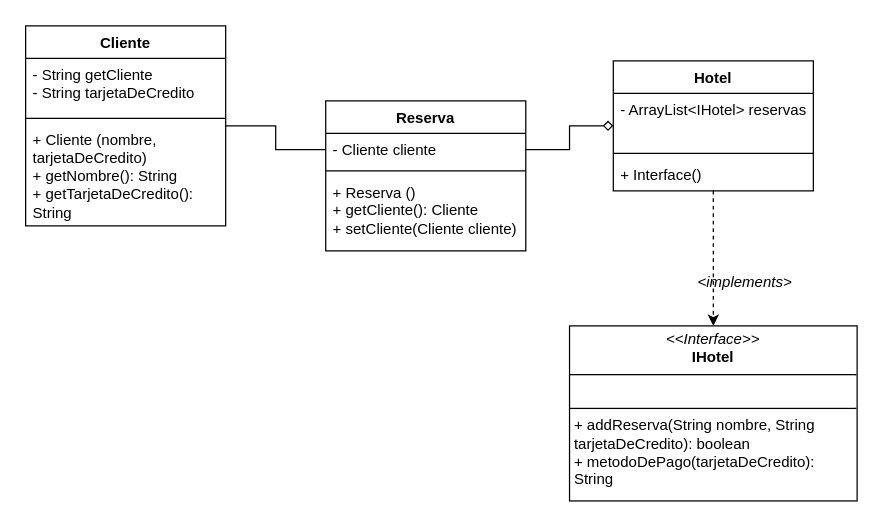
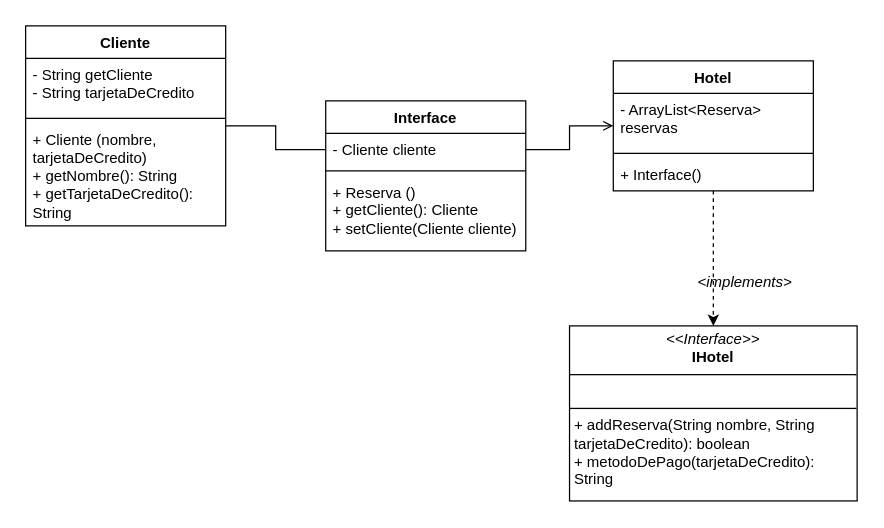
- <mxCell id="6" value="Reserva" style="swimlane;fontStyle=1;align=center;verticalAlign=top;childLayout=stackLayout;horizontal=1;startSize=26;horizontalStack=0;resizeParent=1;resizeParentMax=0;resizeLast=0;collapsible=1;marginBottom=0;whiteSpace=wrap;html=1;" vertex="1" parent="1"><mxGeometry x="260" y="80" width="160" height="120" as="geometry" /></mxCell>
+ <mxCell id="6" value="Interface" style="swimlane;fontStyle=1;align=center;verticalAlign=top;childLayout=stackLayout;horizontal=1;startSize=26;horizontalStack=0;resizeParent=1;resizeParentMax=0;resizeLast=0;collapsible=1;marginBottom=0;whiteSpace=wrap;html=1;" vertex="1" parent="1"><mxGeometry x="260" y="80" width="160" height="120" as="geometry" /></mxCell>
- <mxCell id="12" value="- ArrayList&amp;lt;IHotel&amp;gt; reservas" style="text;strokeColor=none;fillColor=none;align=left;verticalAlign=top;spacingLeft=4;spacingRight=4;overflow=hidden;rotatable=0;points=[[0,0.5],[1,0.5]];portConstraint=eastwest;whiteSpace=wrap;html=1;" vertex="1" parent="11"><mxGeometry y="26" width="160" height="44" as="geometry" /></mxCell>
+ <mxCell id="12" value="- ArrayList&amp;lt;Reserva&amp;gt; reservas" style="text;strokeColor=none;fillColor=none;align=left;verticalAlign=top;spacingLeft=4;spacingRight=4;overflow=hidden;rotatable=0;points=[[0,0.5],[1,0.5]];portConstraint=eastwest;whiteSpace=wrap;html=1;" vertex="1" parent="11"><mxGeometry y="26" width="160" height="44" as="geometry" /></mxCell>
- <mxCell id="15" style="edgeStyle=orthogonalEdgeStyle;rounded=0;orthogonalLoop=1;jettySize=auto;html=1;exitX=1;exitY=0.5;exitDx=0;exitDy=0;endArrow=diamond;endFill=0;" edge="1" parent="1" source="7" target="11"><mxGeometry relative="1" as="geometry" /></mxCell>
+ <mxCell id="15" style="edgeStyle=orthogonalEdgeStyle;rounded=0;orthogonalLoop=1;jettySize=auto;html=1;exitX=1;exitY=0.5;exitDx=0;exitDy=0;endArrow=open;endFill=0;" edge="1" parent="1" source="7" target="11"><mxGeometry relative="1" as="geometry" /></mxCell>
